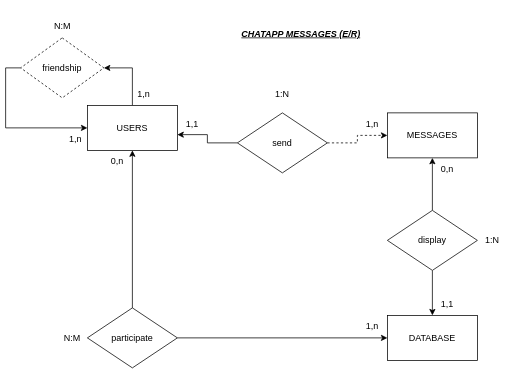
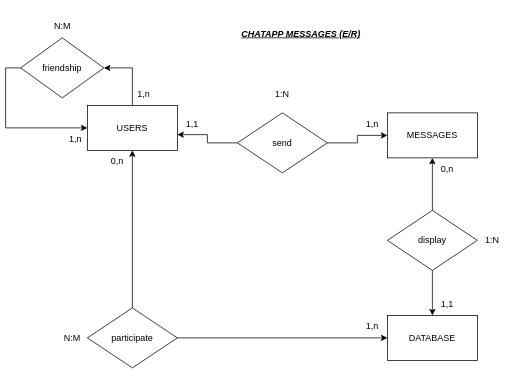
- <mxCell id="26" value="friendship" style="rhombus;whiteSpace=wrap;html=1;dashed=1;" parent="1" vertex="1"><mxGeometry x="20" y="50" width="111" height="80" as="geometry" /></mxCell>
+ <mxCell id="26" value="friendship" style="rhombus;whiteSpace=wrap;html=1;" parent="1" vertex="1"><mxGeometry x="20" y="50" width="111" height="80" as="geometry" /></mxCell>
- <mxCell id="7" style="edgeStyle=orthogonalEdgeStyle;rounded=0;orthogonalLoop=1;jettySize=auto;html=1;exitX=1;exitY=0.5;exitDx=0;exitDy=0;entryX=0;entryY=0.5;entryDx=0;entryDy=0;dashed=1;" parent="1" source="8" target="4" edge="1"><mxGeometry relative="1" as="geometry" /></mxCell>
+ <mxCell id="7" style="edgeStyle=orthogonalEdgeStyle;rounded=0;orthogonalLoop=1;jettySize=auto;html=1;exitX=1;exitY=0.5;exitDx=0;exitDy=0;entryX=0;entryY=0.5;entryDx=0;entryDy=0;" parent="1" source="8" target="4" edge="1"><mxGeometry relative="1" as="geometry" /></mxCell>
